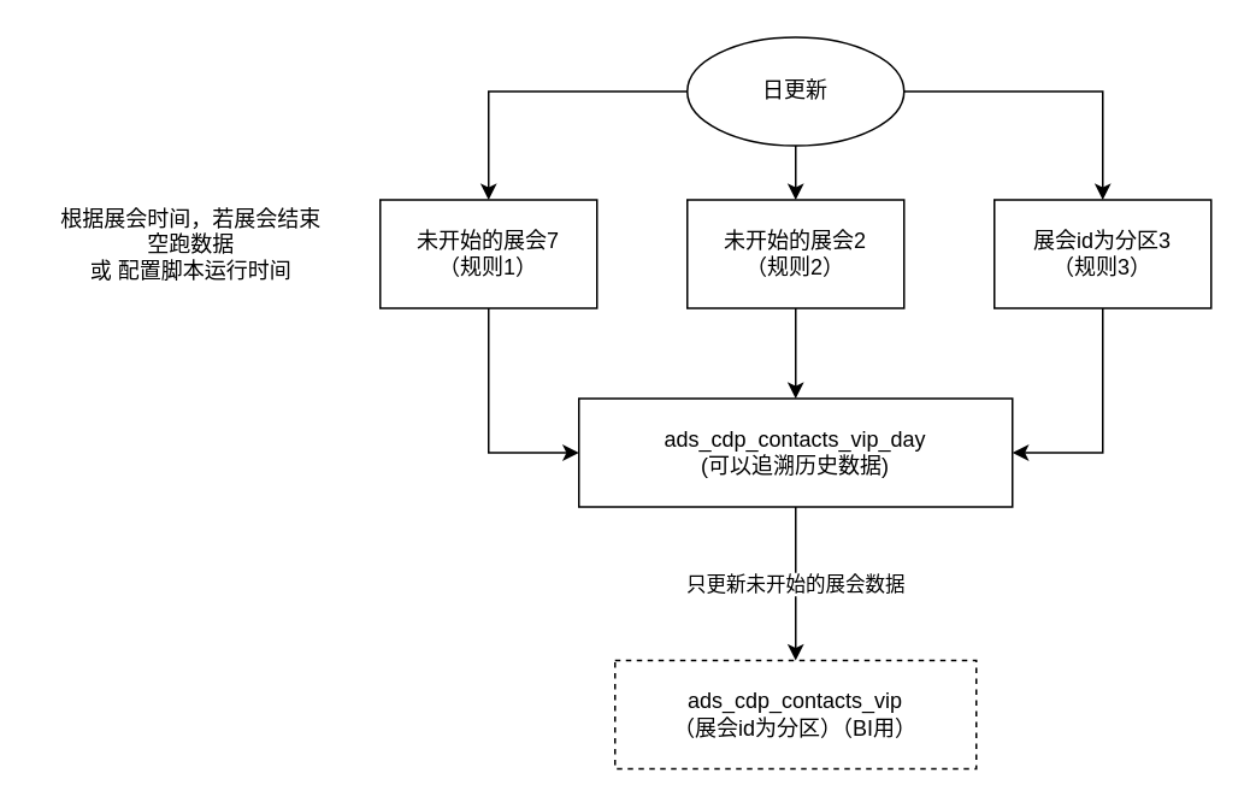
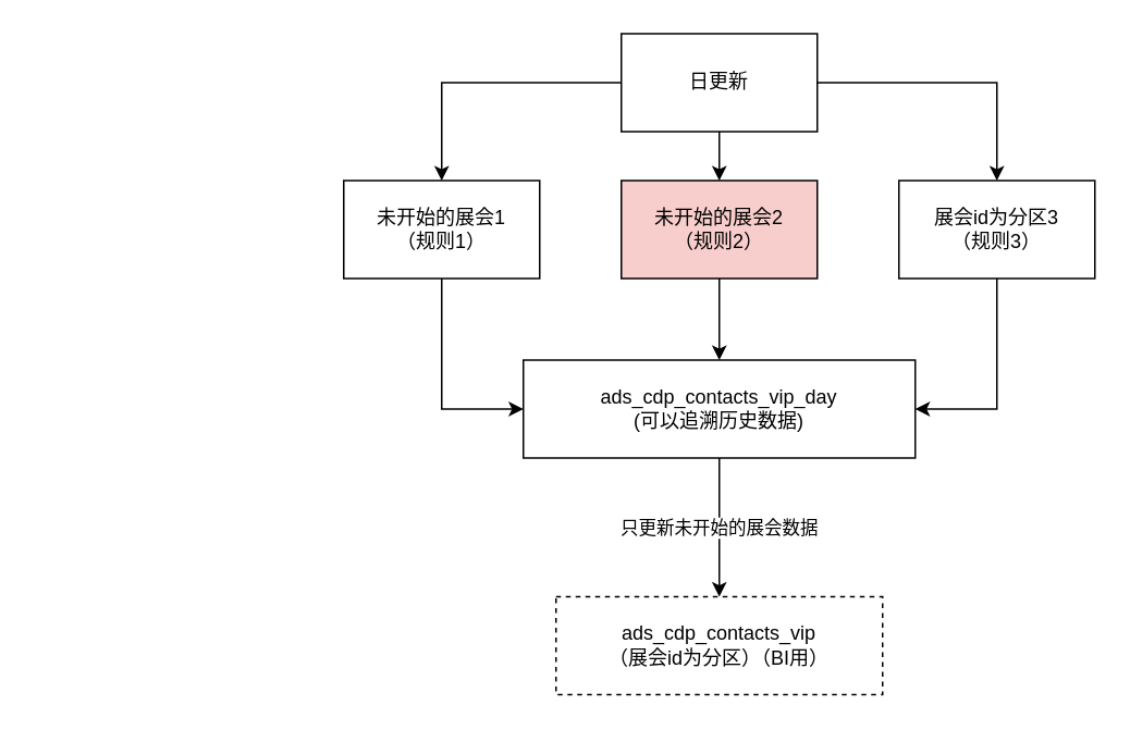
- <mxCell id="12" value="日更新" style="ellipse;whiteSpace=wrap;html=1;" vertex="1" parent="1"><mxGeometry x="380" y="20" width="120" height="60" as="geometry" /></mxCell>
+ <mxCell id="12" value="日更新" style="rounded=0;whiteSpace=wrap;html=1;" vertex="1" parent="1"><mxGeometry x="380" y="20" width="120" height="60" as="geometry" /></mxCell>
- <mxCell id="15" value="根据展会时间，若展会结束&lt;br&gt;空跑数据&lt;br&gt;或 配置脚本运行时间" style="text;html=1;align=center;verticalAlign=middle;resizable=0;points=[];autosize=1;strokeColor=none;fillColor=none;" vertex="1" parent="1"><mxGeometry x="20" y="105" width="170" height="60" as="geometry" /></mxCell>
- <mxCell id="4" value="未开始的展会7&lt;br&gt;（规则1）" style="rounded=0;whiteSpace=wrap;html=1;" vertex="1" parent="1"><mxGeometry x="210" y="110" width="120" height="60" as="geometry" /></mxCell>
+ <mxCell id="4" value="未开始的展会1&lt;br&gt;（规则1）" style="rounded=0;whiteSpace=wrap;html=1;" vertex="1" parent="1"><mxGeometry x="210" y="110" width="120" height="60" as="geometry" /></mxCell>
- <mxCell id="6" value="未开始的展会2&lt;br&gt;（规则2）" style="rounded=0;whiteSpace=wrap;html=1;" vertex="1" parent="1"><mxGeometry x="380" y="110" width="120" height="60" as="geometry" /></mxCell>
+ <mxCell id="6" value="未开始的展会2&lt;br&gt;（规则2）" style="rounded=0;whiteSpace=wrap;html=1;fillColor=#f8cecc;" vertex="1" parent="1"><mxGeometry x="380" y="110" width="120" height="60" as="geometry" /></mxCell>
